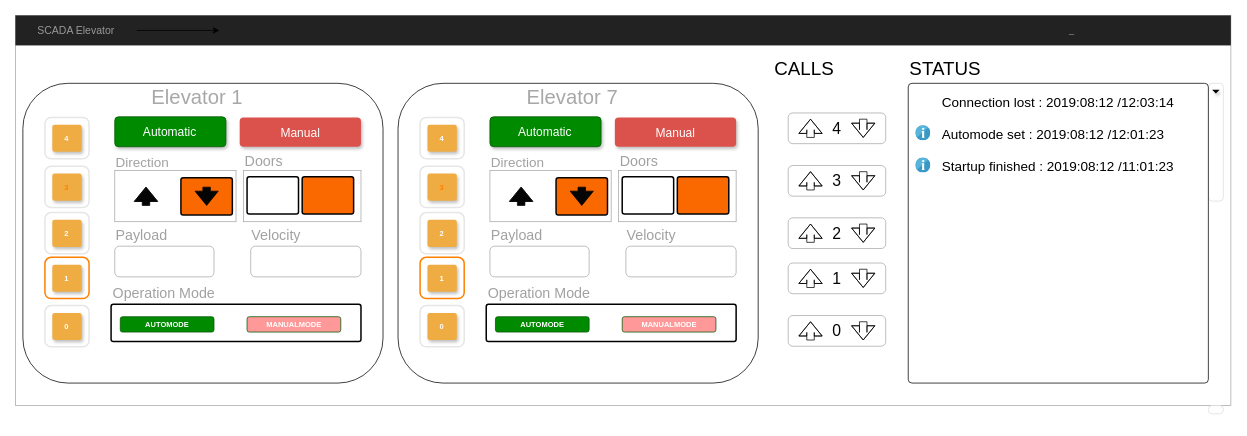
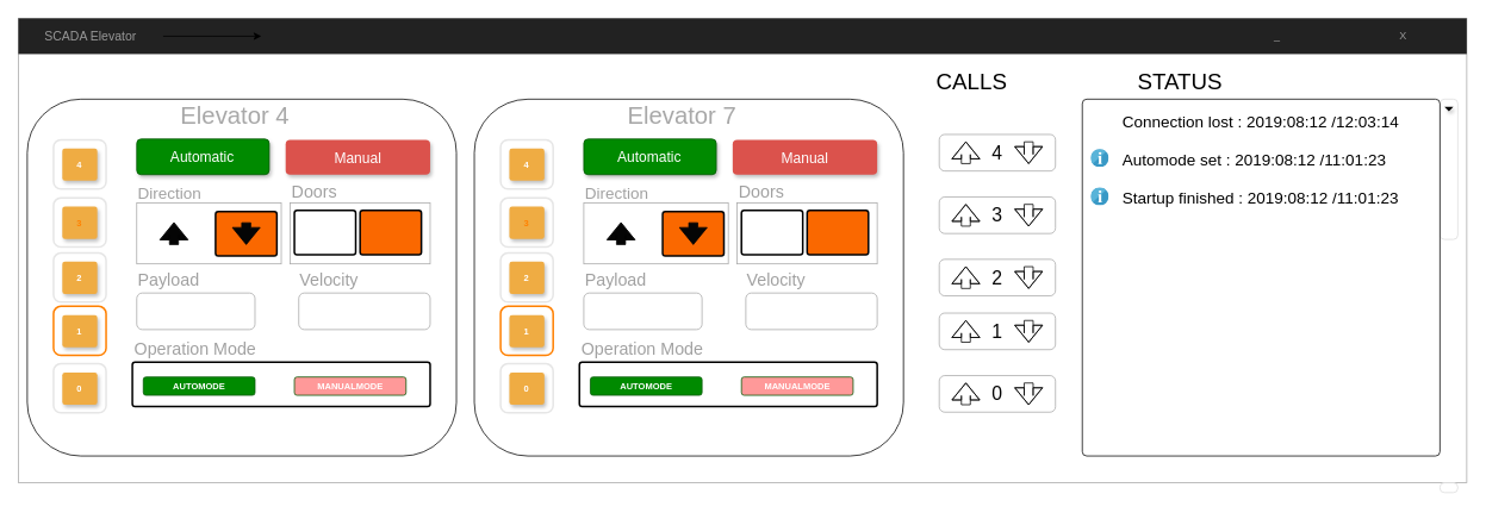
+ <mxCell id="9" value="X" style="html=1;shadow=0;dashed=0;fillColor=none;strokeColor=none;shape=mxgraph.bootstrap.rect;fontColor=#999999;whiteSpace=wrap;" parent="5" vertex="1"><mxGeometry x="1478.25" width="141.75" height="40" as="geometry" /></mxCell>
- <mxCell id="111" value="&lt;font style=&quot;font-size: 25px&quot;&gt;CALLS&lt;/font&gt;" style="html=1;shadow=0;dashed=0;shape=mxgraph.bootstrap.rect;strokeColor=none;fillColor=none;align=left;fontSize=10;whiteSpace=wrap;rounded=0;" vertex="1" parent="1"><mxGeometry x="1030" y="80" width="120" height="20" as="geometry" /></mxCell>
+ <mxCell id="111" value="&lt;font style=&quot;font-size: 25px&quot;&gt;CALLS&lt;/font&gt;" style="html=1;shadow=0;dashed=0;shape=mxgraph.bootstrap.rect;strokeColor=none;fillColor=none;align=left;fontSize=10;whiteSpace=wrap;rounded=0;" vertex="1" parent="1"><mxGeometry x="1045" y="80" width="120" height="20" as="geometry" /></mxCell>
- <mxCell id="12" value="&lt;font style=&quot;font-size: 25px&quot;&gt;STATUS&lt;/font&gt;" style="html=1;shadow=0;dashed=0;shape=mxgraph.bootstrap.rect;strokeColor=none;fillColor=none;align=left;fontSize=10;whiteSpace=wrap;rounded=0;" parent="1" vertex="1"><mxGeometry x="1210" y="80" width="120" height="20" as="geometry" /></mxCell>
+ <mxCell id="12" value="&lt;font style=&quot;font-size: 25px&quot;&gt;STATUS&lt;/font&gt;" style="html=1;shadow=0;dashed=0;shape=mxgraph.bootstrap.rect;strokeColor=none;fillColor=none;align=left;fontSize=10;whiteSpace=wrap;rounded=0;" parent="1" vertex="1"><mxGeometry x="1270" y="80" width="120" height="20" as="geometry" /></mxCell>
- <mxCell id="90" value="&lt;font style=&quot;font-size: 27px&quot; color=&quot;#a8a8a8&quot;&gt;Elevator 1&lt;/font&gt;" style="text;html=1;align=center;verticalAlign=middle;resizable=0;points=[];;autosize=1;fontSize=12;fontColor=#FF8000;" vertex="1" parent="55"><mxGeometry x="161.633" y="9.257" width="140" height="20" as="geometry" /></mxCell>
+ <mxCell id="90" value="&lt;font style=&quot;font-size: 27px&quot; color=&quot;#a8a8a8&quot;&gt;Elevator 4&lt;/font&gt;" style="text;html=1;align=center;verticalAlign=middle;resizable=0;points=[];;autosize=1;fontSize=12;fontColor=#FF8000;" vertex="1" parent="55"><mxGeometry x="161.633" y="9.257" width="140" height="20" as="geometry" /></mxCell>
- <mxCell id="11" value="&lt;font style=&quot;font-size: 18px&quot;&gt;&lt;font style=&quot;font-size: 18px&quot;&gt;&amp;nbsp; &amp;nbsp; &amp;nbsp; &amp;nbsp;&lt;font style=&quot;font-size: 18px&quot;&gt;Connection lost : 2019:08:12 /12:03:14&lt;/font&gt;&lt;br&gt;&lt;/font&gt;&lt;br&gt;&amp;nbsp; &amp;nbsp; &amp;nbsp; &amp;nbsp;&lt;font style=&quot;font-size: 18px&quot;&gt;Automode set :&amp;nbsp;&lt;/font&gt;2019:08:12 /12:01:23&lt;br&gt;&lt;br&gt;&amp;nbsp; &amp;nbsp; &amp;nbsp; &amp;nbsp;&lt;font style=&quot;font-size: 18px&quot;&gt;Startup finished :&amp;nbsp;&lt;/font&gt;2019:08:12 /11:01:23&lt;/font&gt;&lt;span style=&quot;font-size: 13px&quot;&gt;&lt;br&gt;&lt;/span&gt;" style="html=1;shadow=0;dashed=0;shape=mxgraph.bootstrap.rrect;rSize=5;fontSize=12;strokeColor=#050505;align=left;spacing=10;verticalAlign=top;whiteSpace=wrap;rounded=0;" parent="1" vertex="1"><mxGeometry x="1210" y="110.5" width="400" height="399.5" as="geometry" /></mxCell>
+ <mxCell id="11" value="&lt;font style=&quot;font-size: 18px&quot;&gt;&lt;font style=&quot;font-size: 18px&quot;&gt;&amp;nbsp; &amp;nbsp; &amp;nbsp; &amp;nbsp;&lt;font style=&quot;font-size: 18px&quot;&gt;Connection lost : 2019:08:12 /12:03:14&lt;/font&gt;&lt;br&gt;&lt;/font&gt;&lt;br&gt;&amp;nbsp; &amp;nbsp; &amp;nbsp; &amp;nbsp;&lt;font style=&quot;font-size: 18px&quot;&gt;Automode set :&amp;nbsp;&lt;/font&gt;2019:08:12 /11:01:23&lt;br&gt;&lt;br&gt;&amp;nbsp; &amp;nbsp; &amp;nbsp; &amp;nbsp;&lt;font style=&quot;font-size: 18px&quot;&gt;Startup finished :&amp;nbsp;&lt;/font&gt;2019:08:12 /11:01:23&lt;/font&gt;&lt;span style=&quot;font-size: 13px&quot;&gt;&lt;br&gt;&lt;/span&gt;" style="html=1;shadow=0;dashed=0;shape=mxgraph.bootstrap.rrect;rSize=5;fontSize=12;strokeColor=#050505;align=left;spacing=10;verticalAlign=top;whiteSpace=wrap;rounded=0;" parent="1" vertex="1"><mxGeometry x="1210" y="110.5" width="400" height="399.5" as="geometry" /></mxCell>
